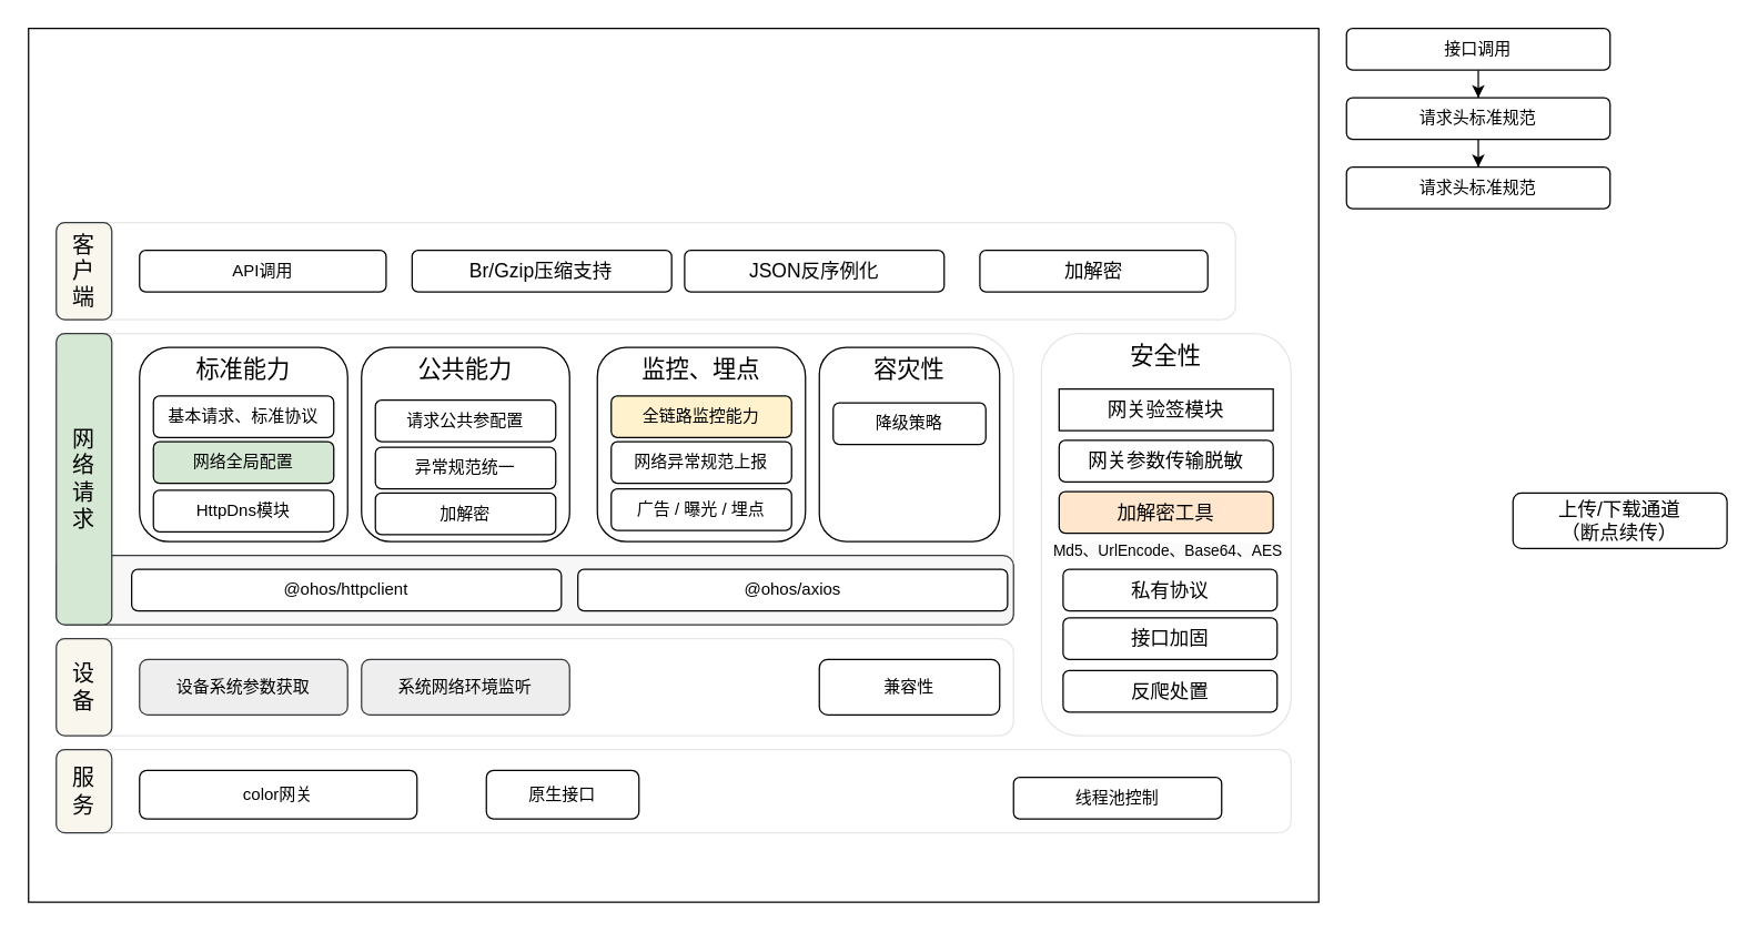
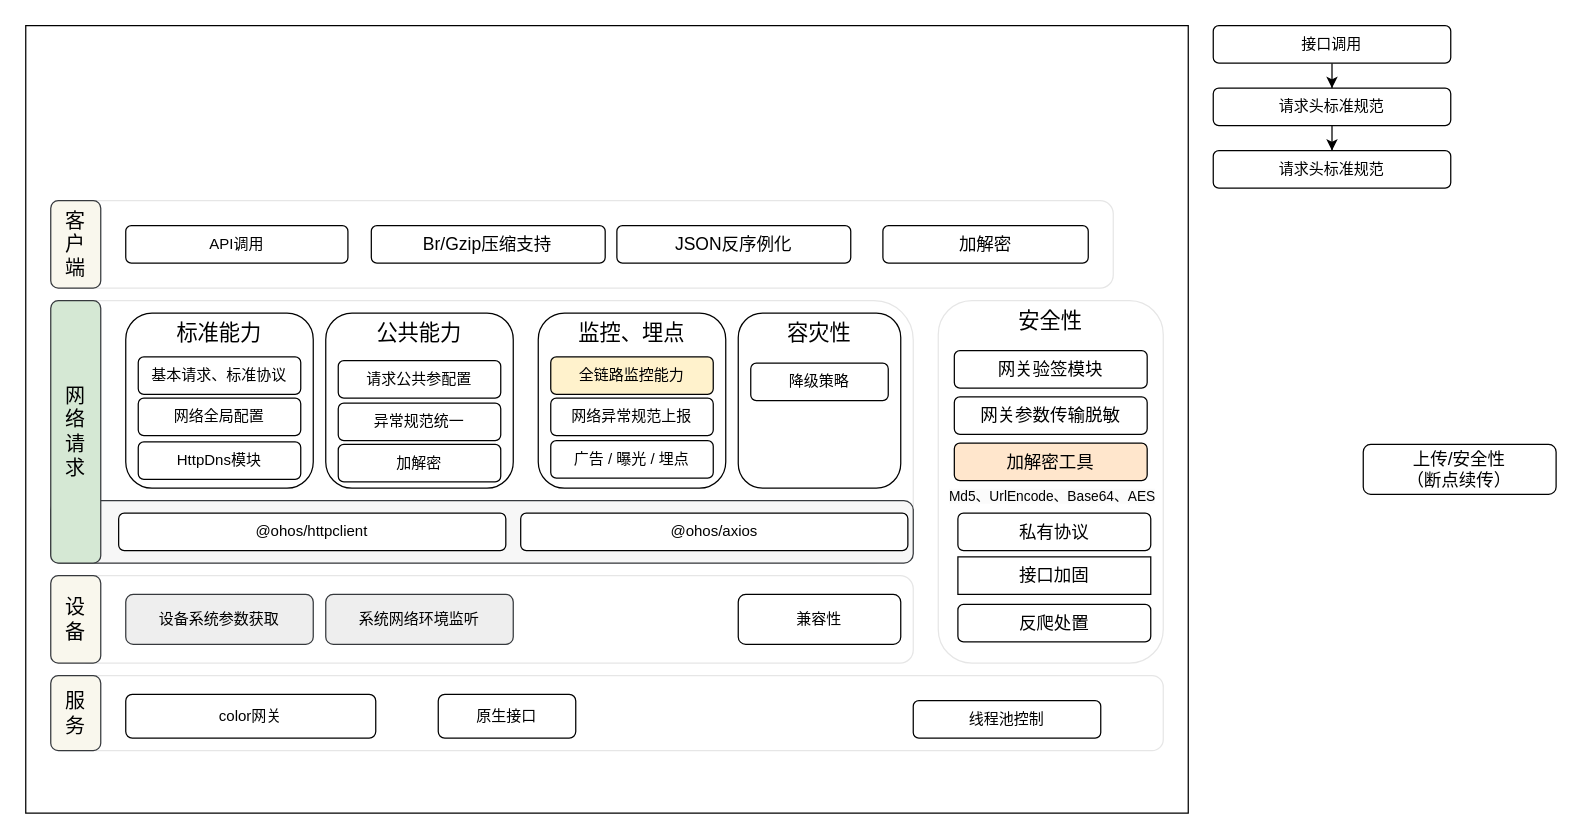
- <mxCell id="34" value="网关验签模块" style="whiteSpace=wrap;html=1;fontSize=14;rounded=0;" vertex="1" parent="1"><mxGeometry x="762.857" y="280" width="154.286" height="30" as="geometry" /></mxCell>
+ <mxCell id="34" value="网关验签模块" style="rounded=1;whiteSpace=wrap;html=1;fontSize=14;" vertex="1" parent="1"><mxGeometry x="762.857" y="280" width="154.286" height="30" as="geometry" /></mxCell>
- <mxCell id="17" value="网络全局配置" style="rounded=1;whiteSpace=wrap;html=1;fillColor=#d5e8d4;" vertex="1" parent="1"><mxGeometry x="110" y="318" width="130" height="30" as="geometry" /></mxCell>
+ <mxCell id="17" value="网络全局配置" style="rounded=1;whiteSpace=wrap;html=1;" vertex="1" parent="1"><mxGeometry x="110" y="318" width="130" height="30" as="geometry" /></mxCell>
- <mxCell id="36" value="上传/下载通道 &lt;br&gt;（断点续传）" style="rounded=1;whiteSpace=wrap;html=1;fontSize=14;" vertex="1" parent="1"><mxGeometry x="1089.997" y="355" width="154.286" height="40" as="geometry" /></mxCell>
+ <mxCell id="36" value="上传/安全性 &lt;br&gt;（断点续传）" style="rounded=1;whiteSpace=wrap;html=1;fontSize=14;" vertex="1" parent="1"><mxGeometry x="1089.997" y="355" width="154.286" height="40" as="geometry" /></mxCell>
- <mxCell id="43" value="接口加固" style="rounded=1;whiteSpace=wrap;html=1;fontSize=14;" vertex="1" parent="1"><mxGeometry x="765.72" y="445" width="154.29" height="30" as="geometry" /></mxCell>
+ <mxCell id="43" value="接口加固" style="whiteSpace=wrap;html=1;fontSize=14;rounded=0;" vertex="1" parent="1"><mxGeometry x="765.72" y="445" width="154.29" height="30" as="geometry" /></mxCell>
